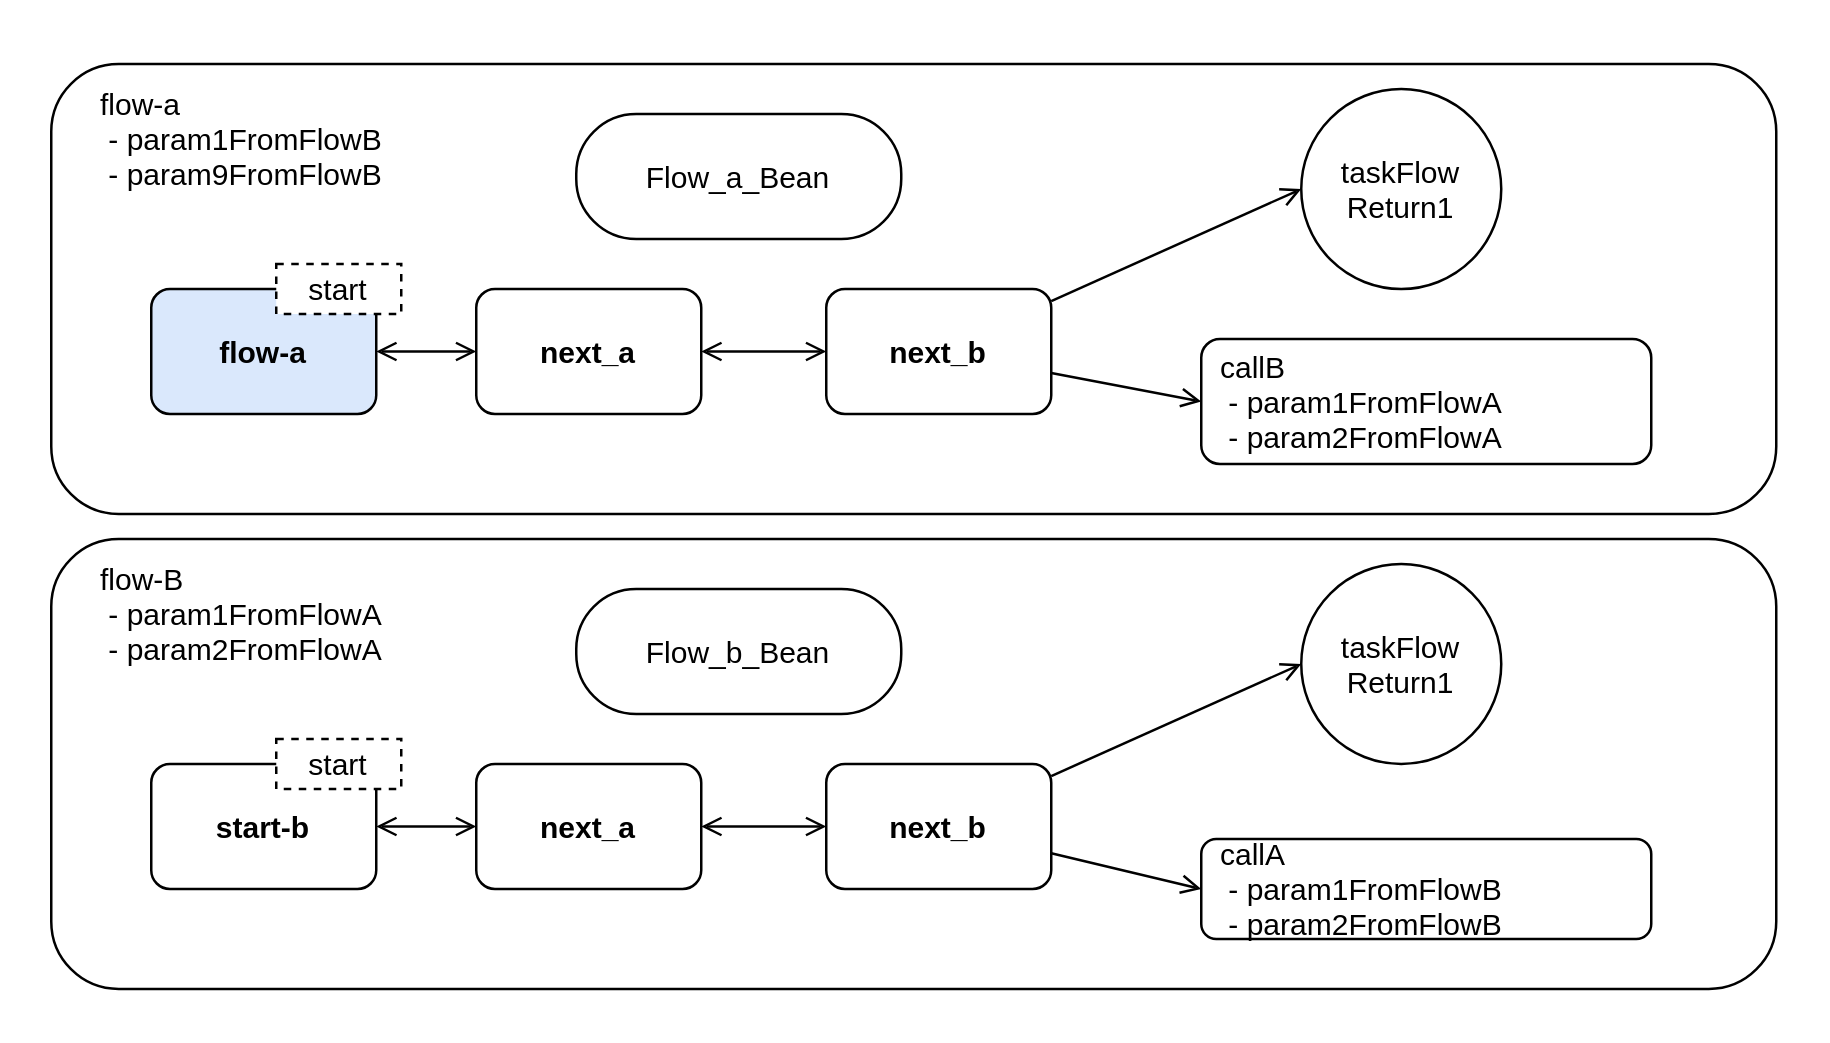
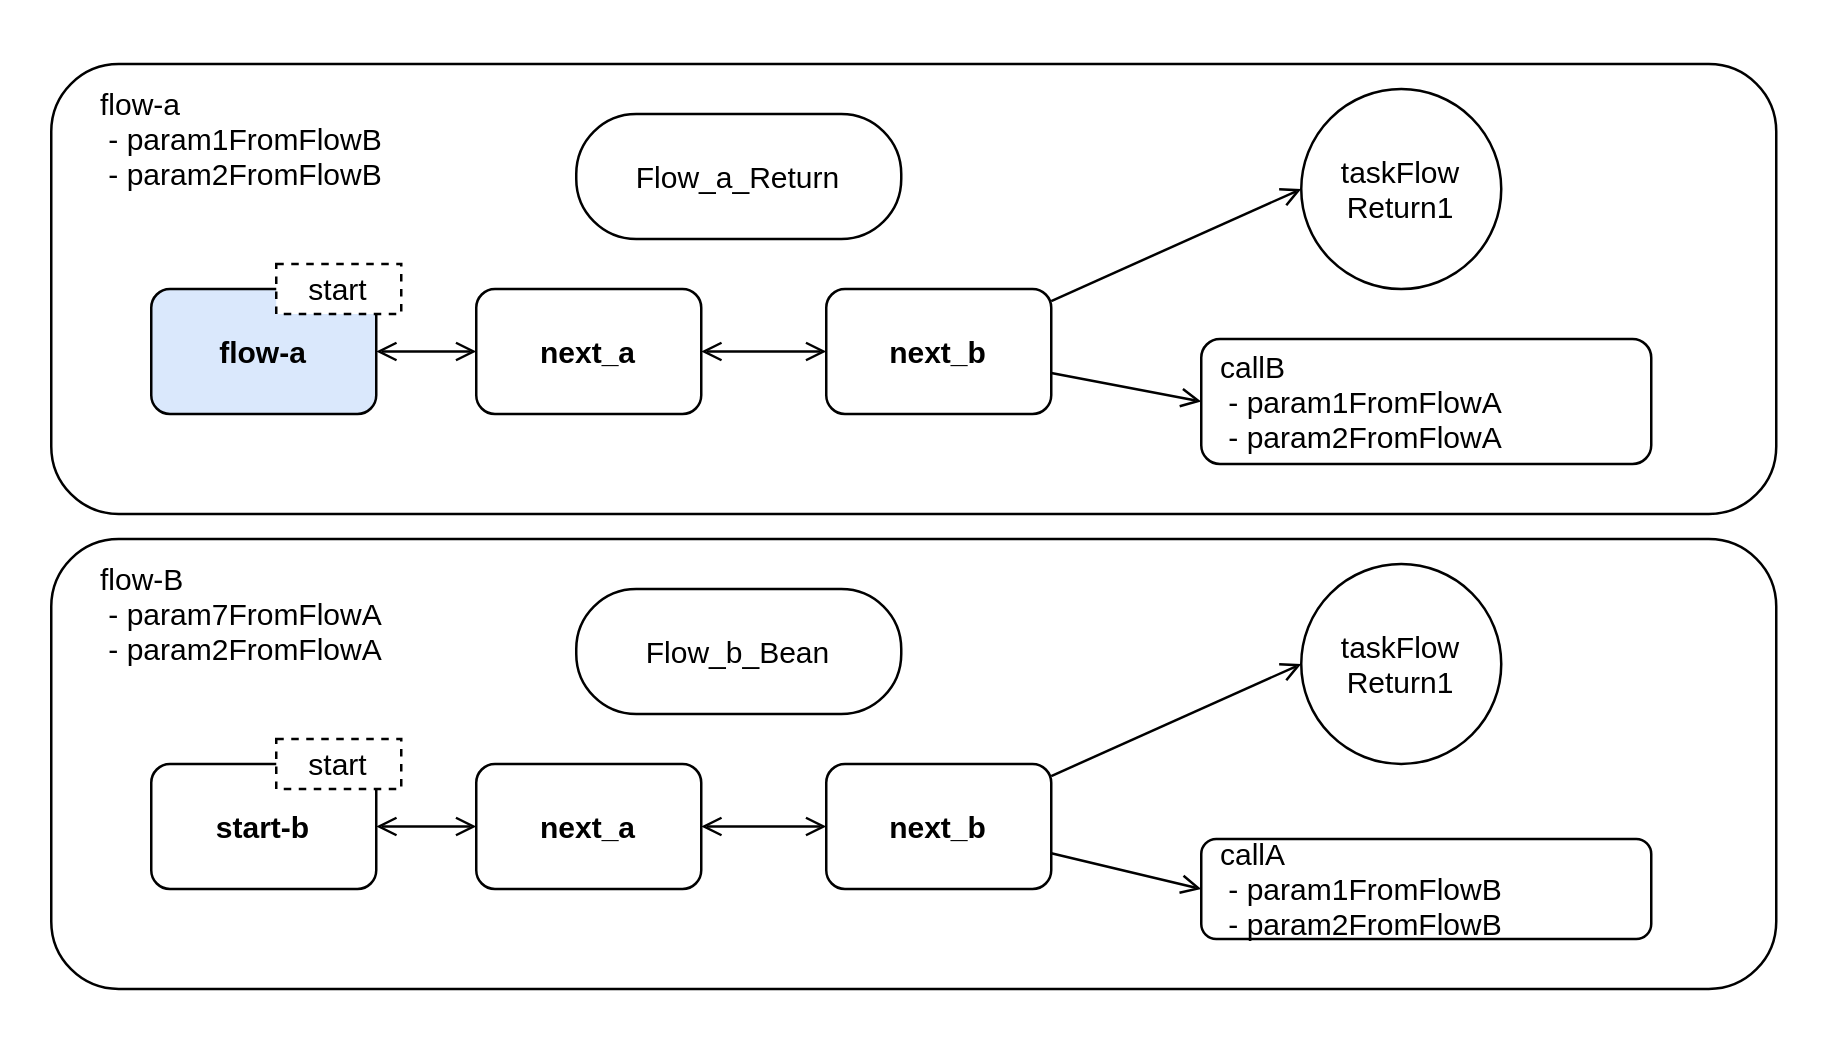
- <mxCell id="11" value="flow-a&#10; - param1FromFlowB&#10; - param9FromFlowB" style="text;strokeColor=none;fillColor=none;align=left;verticalAlign=middle;rounded=0;" parent="1" vertex="1"><mxGeometry x="38" y="20" width="200" height="70" as="geometry" /></mxCell>
+ <mxCell id="11" value="flow-a&#10; - param1FromFlowB&#10; - param2FromFlowB" style="text;strokeColor=none;fillColor=none;align=left;verticalAlign=middle;rounded=0;" parent="1" vertex="1"><mxGeometry x="38" y="20" width="200" height="70" as="geometry" /></mxCell>
- <mxCell id="10" value="Flow_a_Bean" style="rounded=1;fontStyle=0;arcSize=48;" parent="1" vertex="1"><mxGeometry x="230" y="45" width="130" height="50" as="geometry" /></mxCell>
+ <mxCell id="10" value="Flow_a_Return" style="rounded=1;fontStyle=0;arcSize=48;" parent="1" vertex="1"><mxGeometry x="230" y="45" width="130" height="50" as="geometry" /></mxCell>
- <mxCell id="27" value="flow-B&#10; - param1FromFlowA&#10; - param2FromFlowA" style="text;strokeColor=none;fillColor=none;align=left;verticalAlign=middle;rounded=0;" vertex="1" parent="1"><mxGeometry x="38" y="210" width="200" height="70" as="geometry" /></mxCell>
+ <mxCell id="27" value="flow-B&#10; - param7FromFlowA&#10; - param2FromFlowA" style="text;strokeColor=none;fillColor=none;align=left;verticalAlign=middle;rounded=0;" vertex="1" parent="1"><mxGeometry x="38" y="210" width="200" height="70" as="geometry" /></mxCell>
